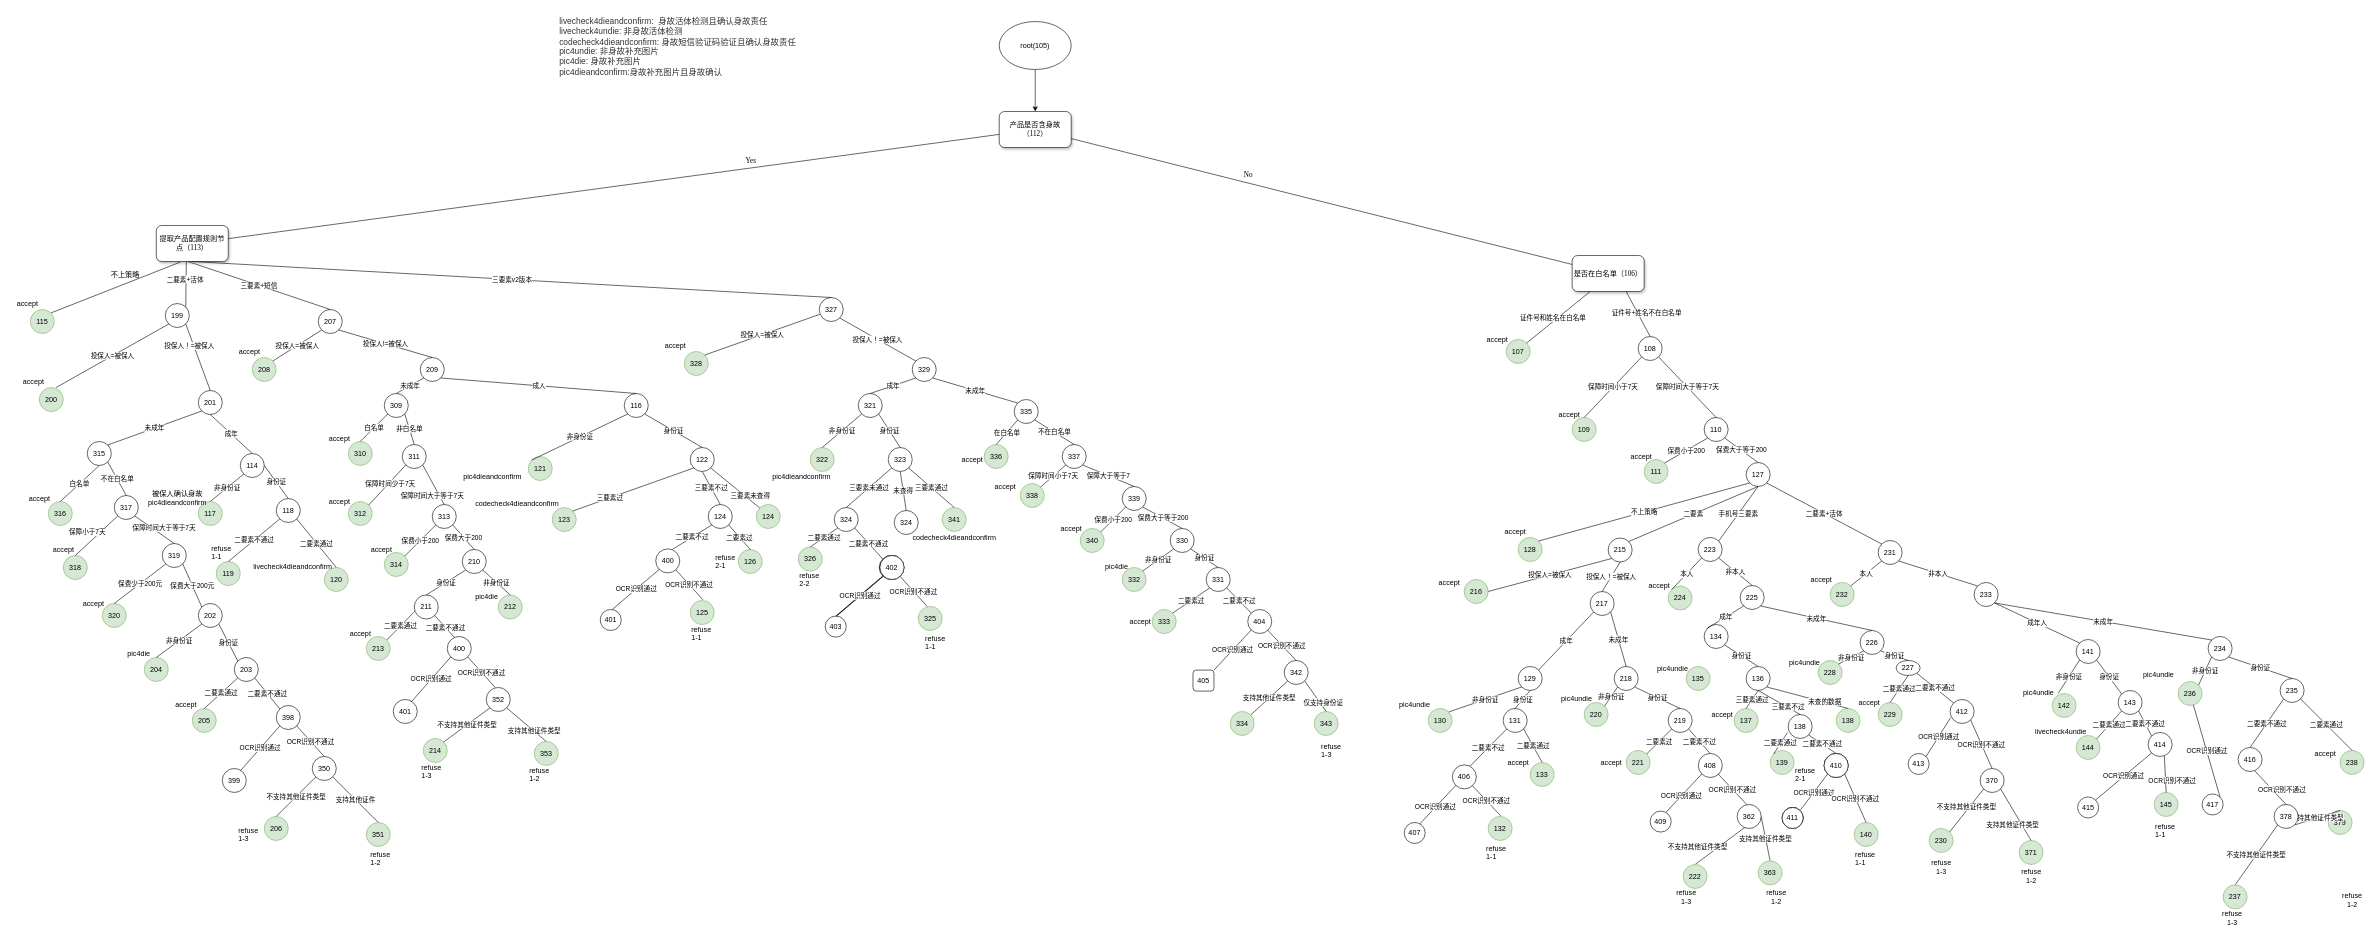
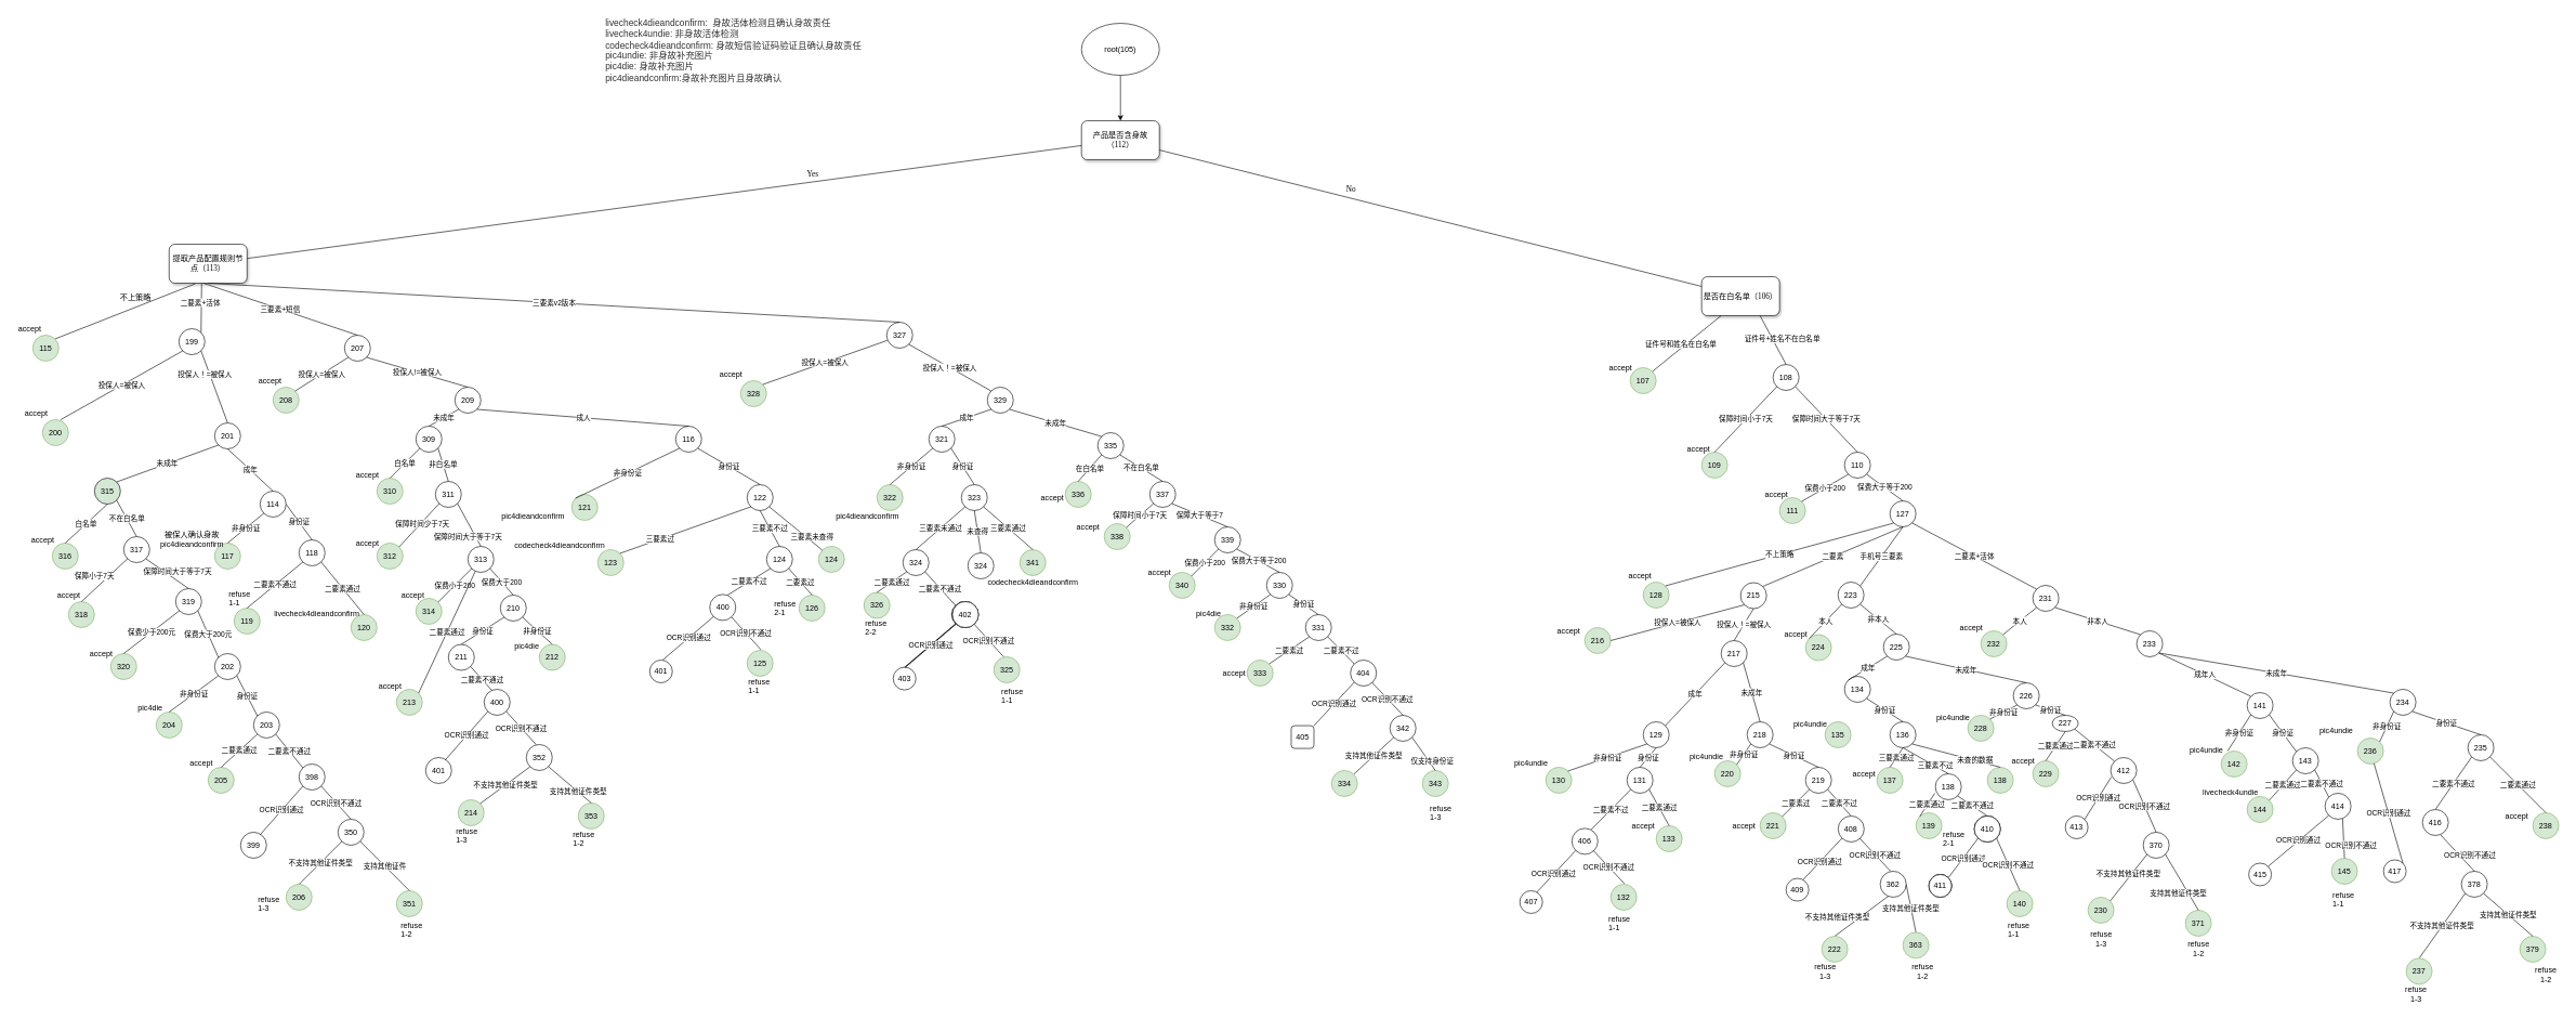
- <mxCell id="24" value="315" style="ellipse;whiteSpace=wrap;html=1;aspect=fixed;" parent="1" vertex="1"><mxGeometry x="145" y="735" width="40" height="40" as="geometry" /></mxCell>
+ <mxCell id="24" value="315" style="ellipse;whiteSpace=wrap;html=1;aspect=fixed;fillColor=#d5e8d4;" parent="1" vertex="1"><mxGeometry x="145" y="735" width="40" height="40" as="geometry" /></mxCell>
- <mxCell id="279" value="二要素通过" style="endArrow=none;html=1;entryX=0.025;entryY=0.678;entryDx=0;entryDy=0;entryPerimeter=0;exitX=1;exitY=0;exitDx=0;exitDy=0;" parent="1" source="277" target="272" edge="1"><mxGeometry width="50" height="50" relative="1" as="geometry"><mxPoint x="520" y="1225" as="sourcePoint" /><mxPoint x="570" y="1175" as="targetPoint" /></mxGeometry></mxCell>
+ <mxCell id="279" value="二要素通过" style="endArrow=none;html=1;exitX=1;exitY=0;exitDx=0;exitDy=0;" parent="1" source="277" target="263" edge="1"><mxGeometry width="50" height="50" relative="1" as="geometry"><mxPoint x="520" y="1225" as="sourcePoint" /><mxPoint x="570" y="1175" as="targetPoint" /></mxGeometry></mxCell>
- <mxCell id="309" value="379" style="ellipse;whiteSpace=wrap;html=1;aspect=fixed;fillColor=#d5e8d4;strokeColor=#82b366;" parent="1" vertex="1"><mxGeometry x="3880" y="1350" width="40" height="40" as="geometry" /></mxCell>
+ <mxCell id="309" value="379" style="ellipse;whiteSpace=wrap;html=1;aspect=fixed;fillColor=#d5e8d4;strokeColor=#82b366;" parent="1" vertex="1"><mxGeometry x="3880" y="1440" width="40" height="40" as="geometry" /></mxCell>
